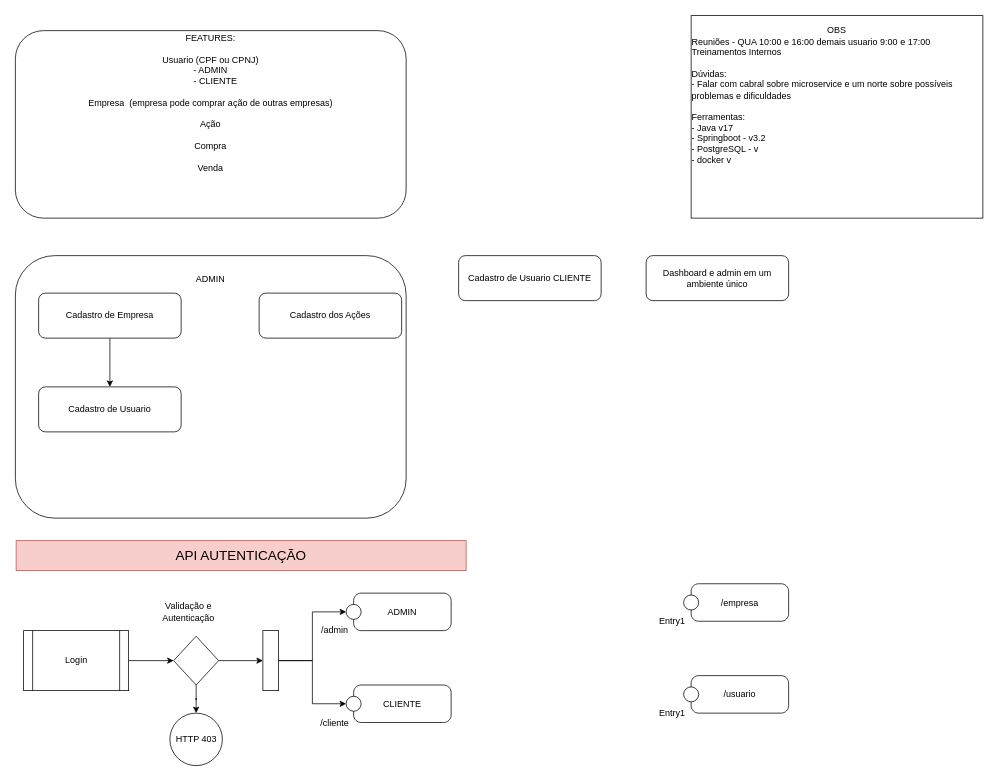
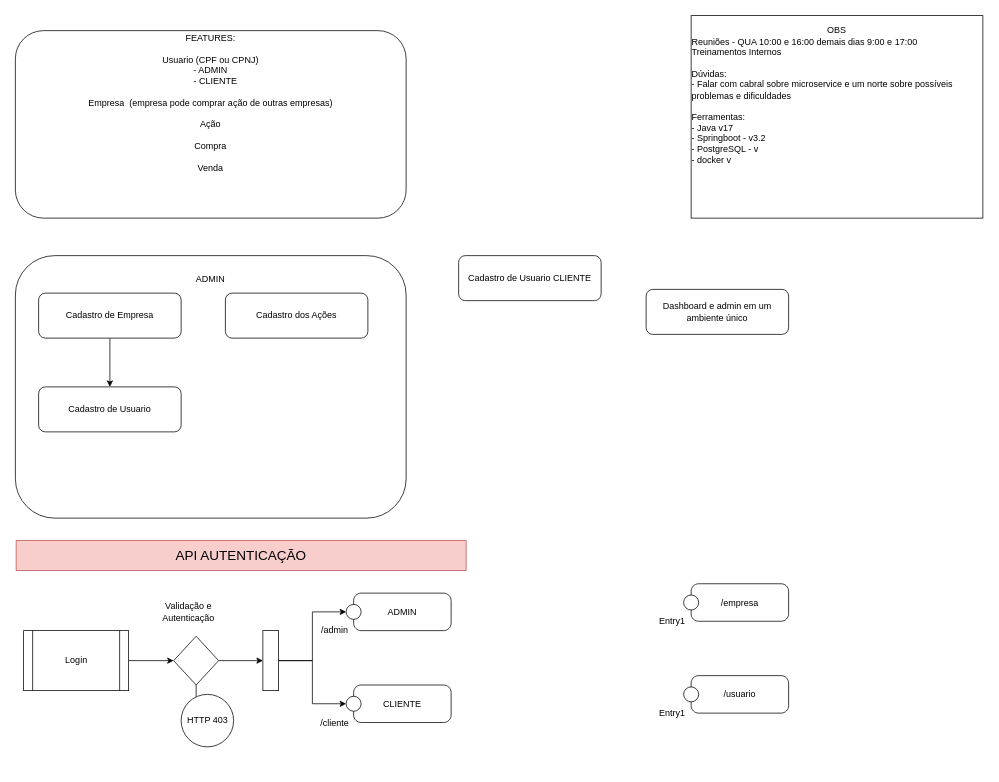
- <mxCell id="10" value="&lt;div&gt;OBS&lt;/div&gt;&lt;div align=&quot;left&quot;&gt;Reuniões - QUA 10:00 e 16:00 demais usuario 9:00 e 17:00&lt;/div&gt;&lt;div align=&quot;left&quot;&gt;Treinamentos Internos&lt;br&gt;&lt;/div&gt;&lt;div align=&quot;left&quot;&gt;&lt;br&gt;Dúvidas:&lt;/div&gt;&lt;div align=&quot;left&quot;&gt;- Falar com cabral sobre microservice e um norte sobre possíveis problemas e dificuldades&lt;br&gt;&lt;/div&gt;&lt;div align=&quot;left&quot;&gt;&lt;br&gt;&lt;/div&gt;&lt;div align=&quot;left&quot;&gt;Ferramentas:&lt;/div&gt;&lt;div align=&quot;left&quot;&gt;- Java v17&lt;/div&gt;&lt;div align=&quot;left&quot;&gt;- Springboot - v3.2&lt;/div&gt;&lt;div align=&quot;left&quot;&gt;- PostgreSQL - v&lt;/div&gt;&lt;div align=&quot;left&quot;&gt;- docker v&lt;/div&gt;&lt;div align=&quot;left&quot;&gt;&lt;br&gt;&lt;/div&gt;&lt;div align=&quot;left&quot;&gt;&lt;br&gt;&lt;/div&gt;&lt;div align=&quot;left&quot;&gt;&lt;br&gt;&lt;/div&gt;&lt;div align=&quot;left&quot;&gt;&lt;br&gt;&lt;/div&gt;" style="rounded=0;whiteSpace=wrap;html=1;" parent="1" vertex="1"><mxGeometry x="921" y="20" width="389" height="270" as="geometry" /></mxCell>
+ <mxCell id="10" value="&lt;div&gt;OBS&lt;/div&gt;&lt;div align=&quot;left&quot;&gt;Reuniões - QUA 10:00 e 16:00 demais dias 9:00 e 17:00&lt;/div&gt;&lt;div align=&quot;left&quot;&gt;Treinamentos Internos&lt;br&gt;&lt;/div&gt;&lt;div align=&quot;left&quot;&gt;&lt;br&gt;Dúvidas:&lt;/div&gt;&lt;div align=&quot;left&quot;&gt;- Falar com cabral sobre microservice e um norte sobre possíveis problemas e dificuldades&lt;br&gt;&lt;/div&gt;&lt;div align=&quot;left&quot;&gt;&lt;br&gt;&lt;/div&gt;&lt;div align=&quot;left&quot;&gt;Ferramentas:&lt;/div&gt;&lt;div align=&quot;left&quot;&gt;- Java v17&lt;/div&gt;&lt;div align=&quot;left&quot;&gt;- Springboot - v3.2&lt;/div&gt;&lt;div align=&quot;left&quot;&gt;- PostgreSQL - v&lt;/div&gt;&lt;div align=&quot;left&quot;&gt;- docker v&lt;/div&gt;&lt;div align=&quot;left&quot;&gt;&lt;br&gt;&lt;/div&gt;&lt;div align=&quot;left&quot;&gt;&lt;br&gt;&lt;/div&gt;&lt;div align=&quot;left&quot;&gt;&lt;br&gt;&lt;/div&gt;&lt;div align=&quot;left&quot;&gt;&lt;br&gt;&lt;/div&gt;" style="rounded=0;whiteSpace=wrap;html=1;" parent="1" vertex="1"><mxGeometry x="921" y="20" width="389" height="270" as="geometry" /></mxCell>
- <mxCell id="8" value="Dashboard e admin em um ambiente único" style="rounded=1;whiteSpace=wrap;html=1;" parent="1" vertex="1"><mxGeometry x="861" y="340" width="190" height="60" as="geometry" /></mxCell>
+ <mxCell id="8" value="Dashboard e admin em um ambiente único" style="rounded=1;whiteSpace=wrap;html=1;" parent="1" vertex="1"><mxGeometry x="861" y="385" width="190" height="60" as="geometry" /></mxCell>
- <mxCell id="6" value="Cadastro dos Ações" style="rounded=1;whiteSpace=wrap;html=1;" parent="1" vertex="1"><mxGeometry x="345" y="390" width="190" height="60" as="geometry" /></mxCell>
+ <mxCell id="6" value="Cadastro dos Ações" style="rounded=1;whiteSpace=wrap;html=1;" parent="1" vertex="1"><mxGeometry x="300" y="390" width="190" height="60" as="geometry" /></mxCell>
- <mxCell id="17" value="HTTP 403" style="ellipse;html=1;" parent="1" vertex="1"><mxGeometry x="226" y="950" width="70" height="70" as="geometry" /></mxCell>
+ <mxCell id="17" value="HTTP 403" style="ellipse;html=1;" parent="1" vertex="1"><mxGeometry x="241" y="925" width="70" height="70" as="geometry" /></mxCell>
